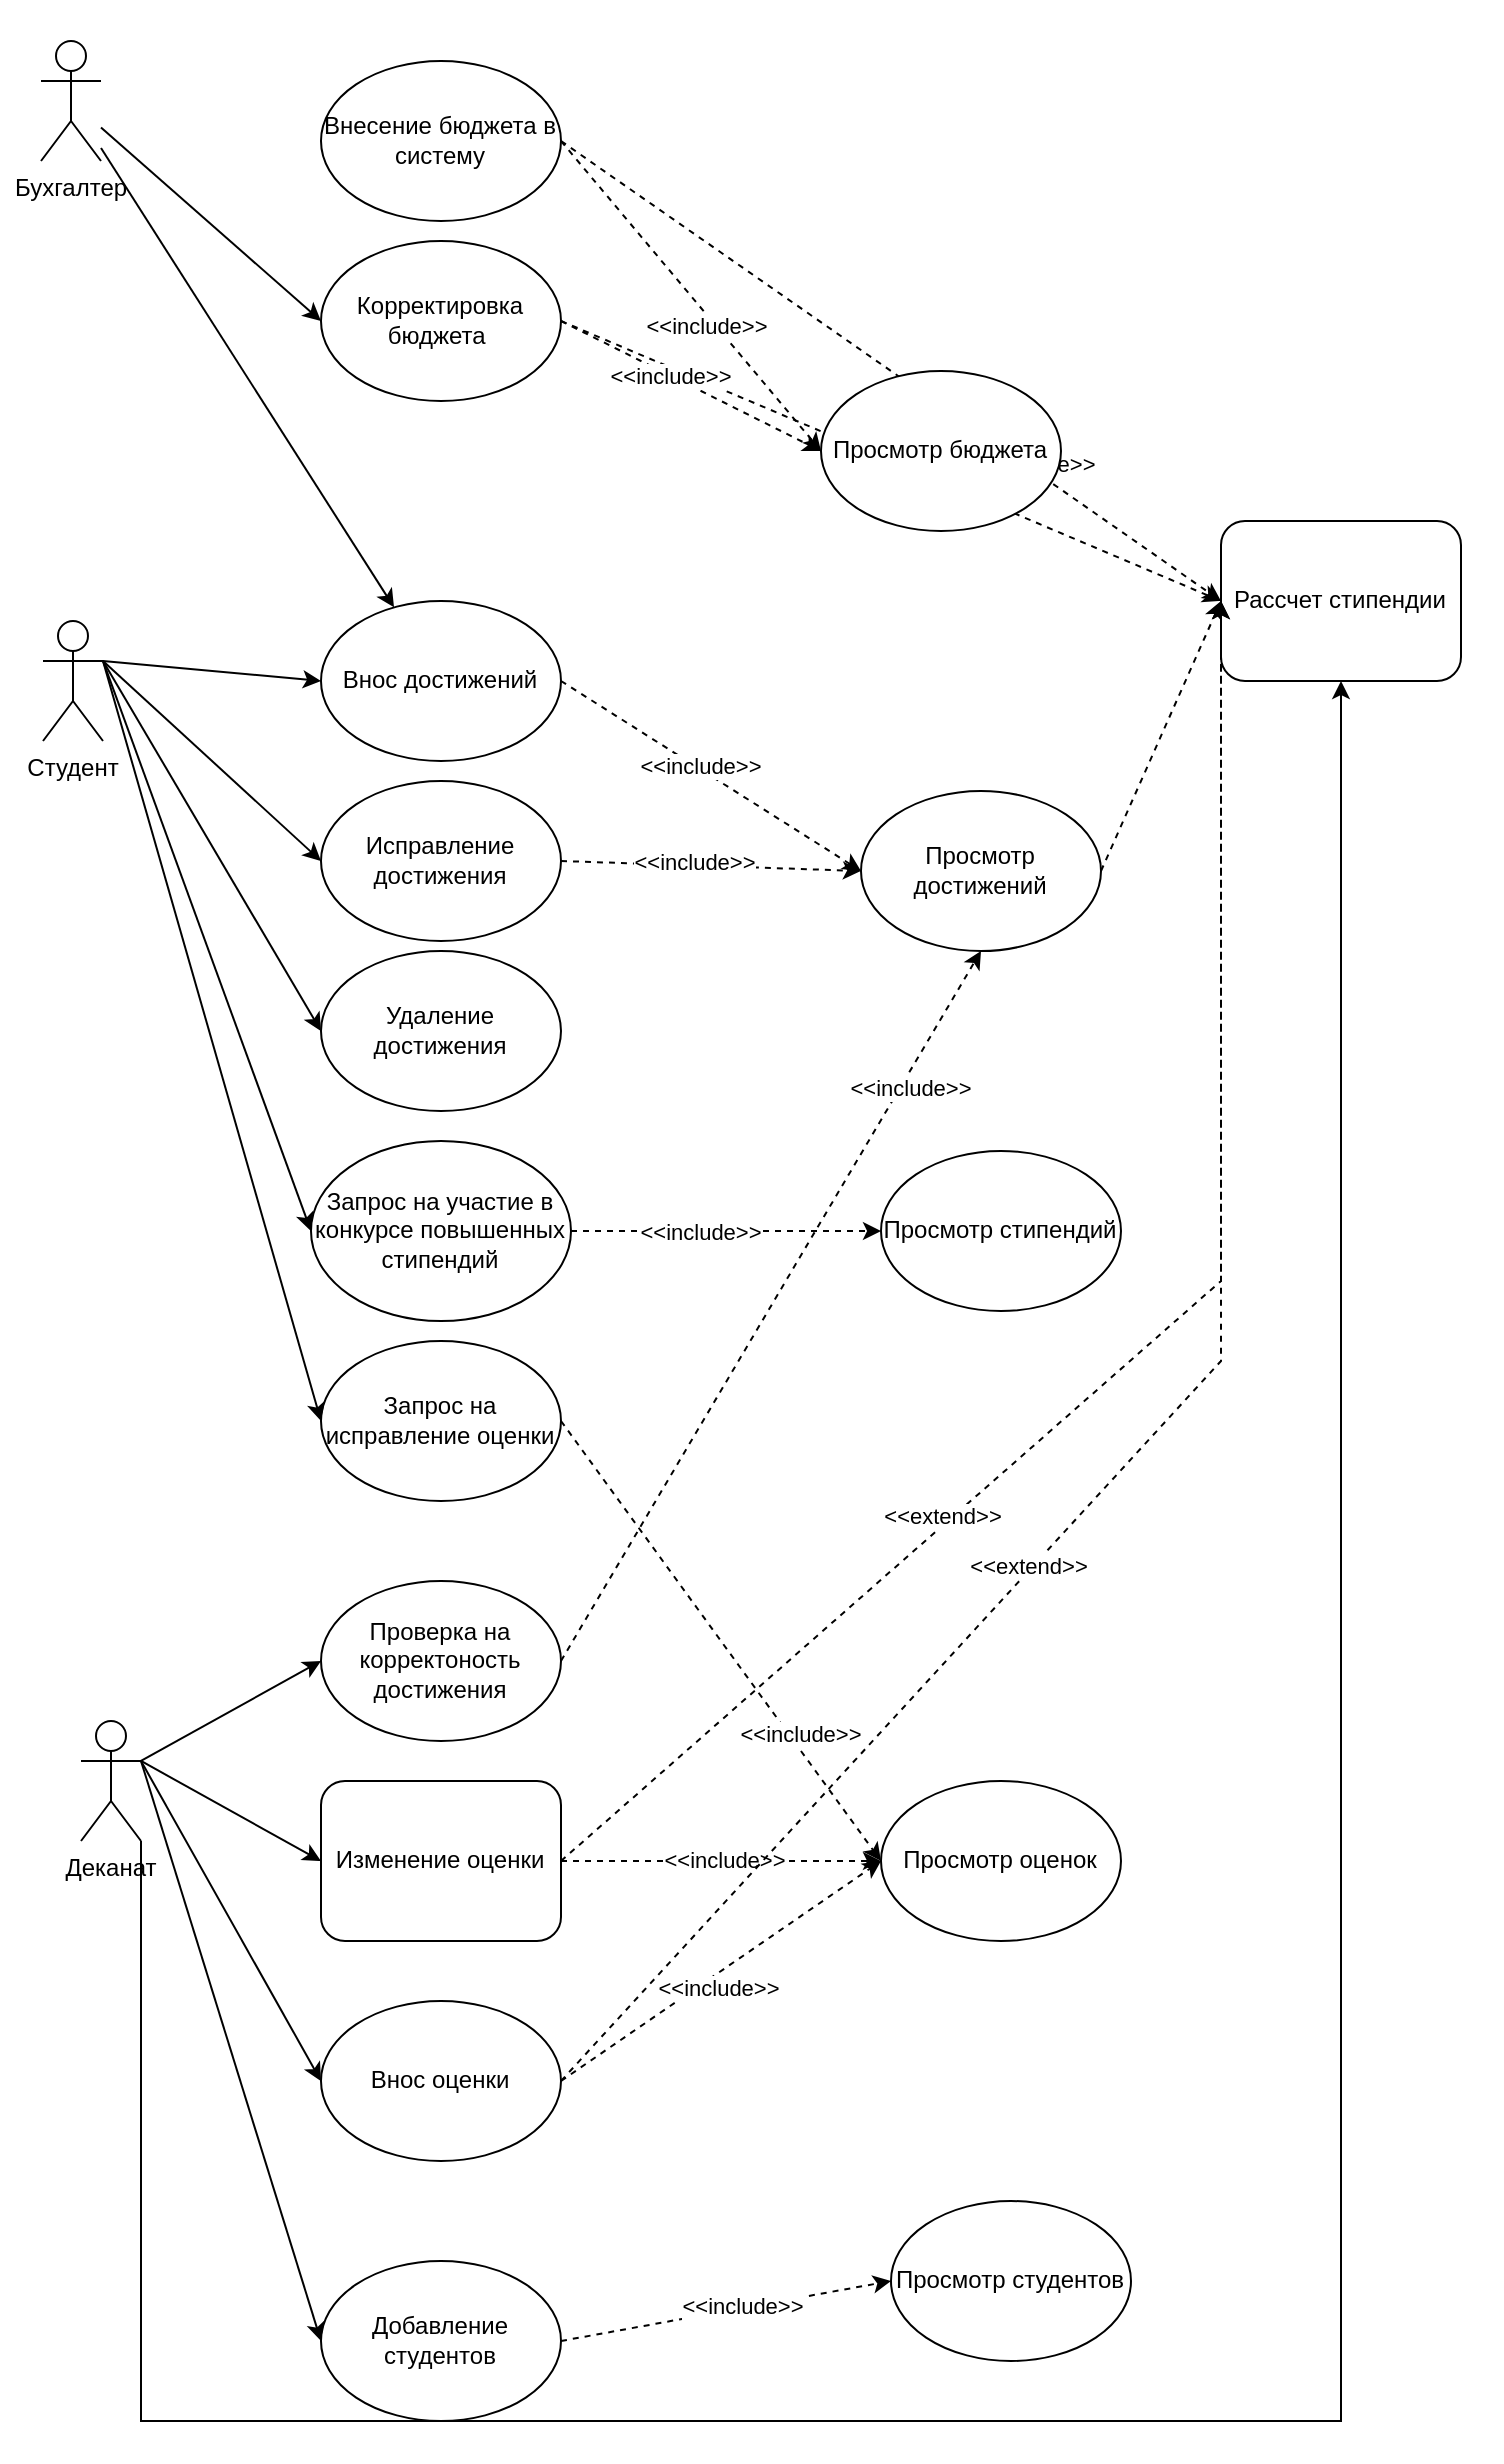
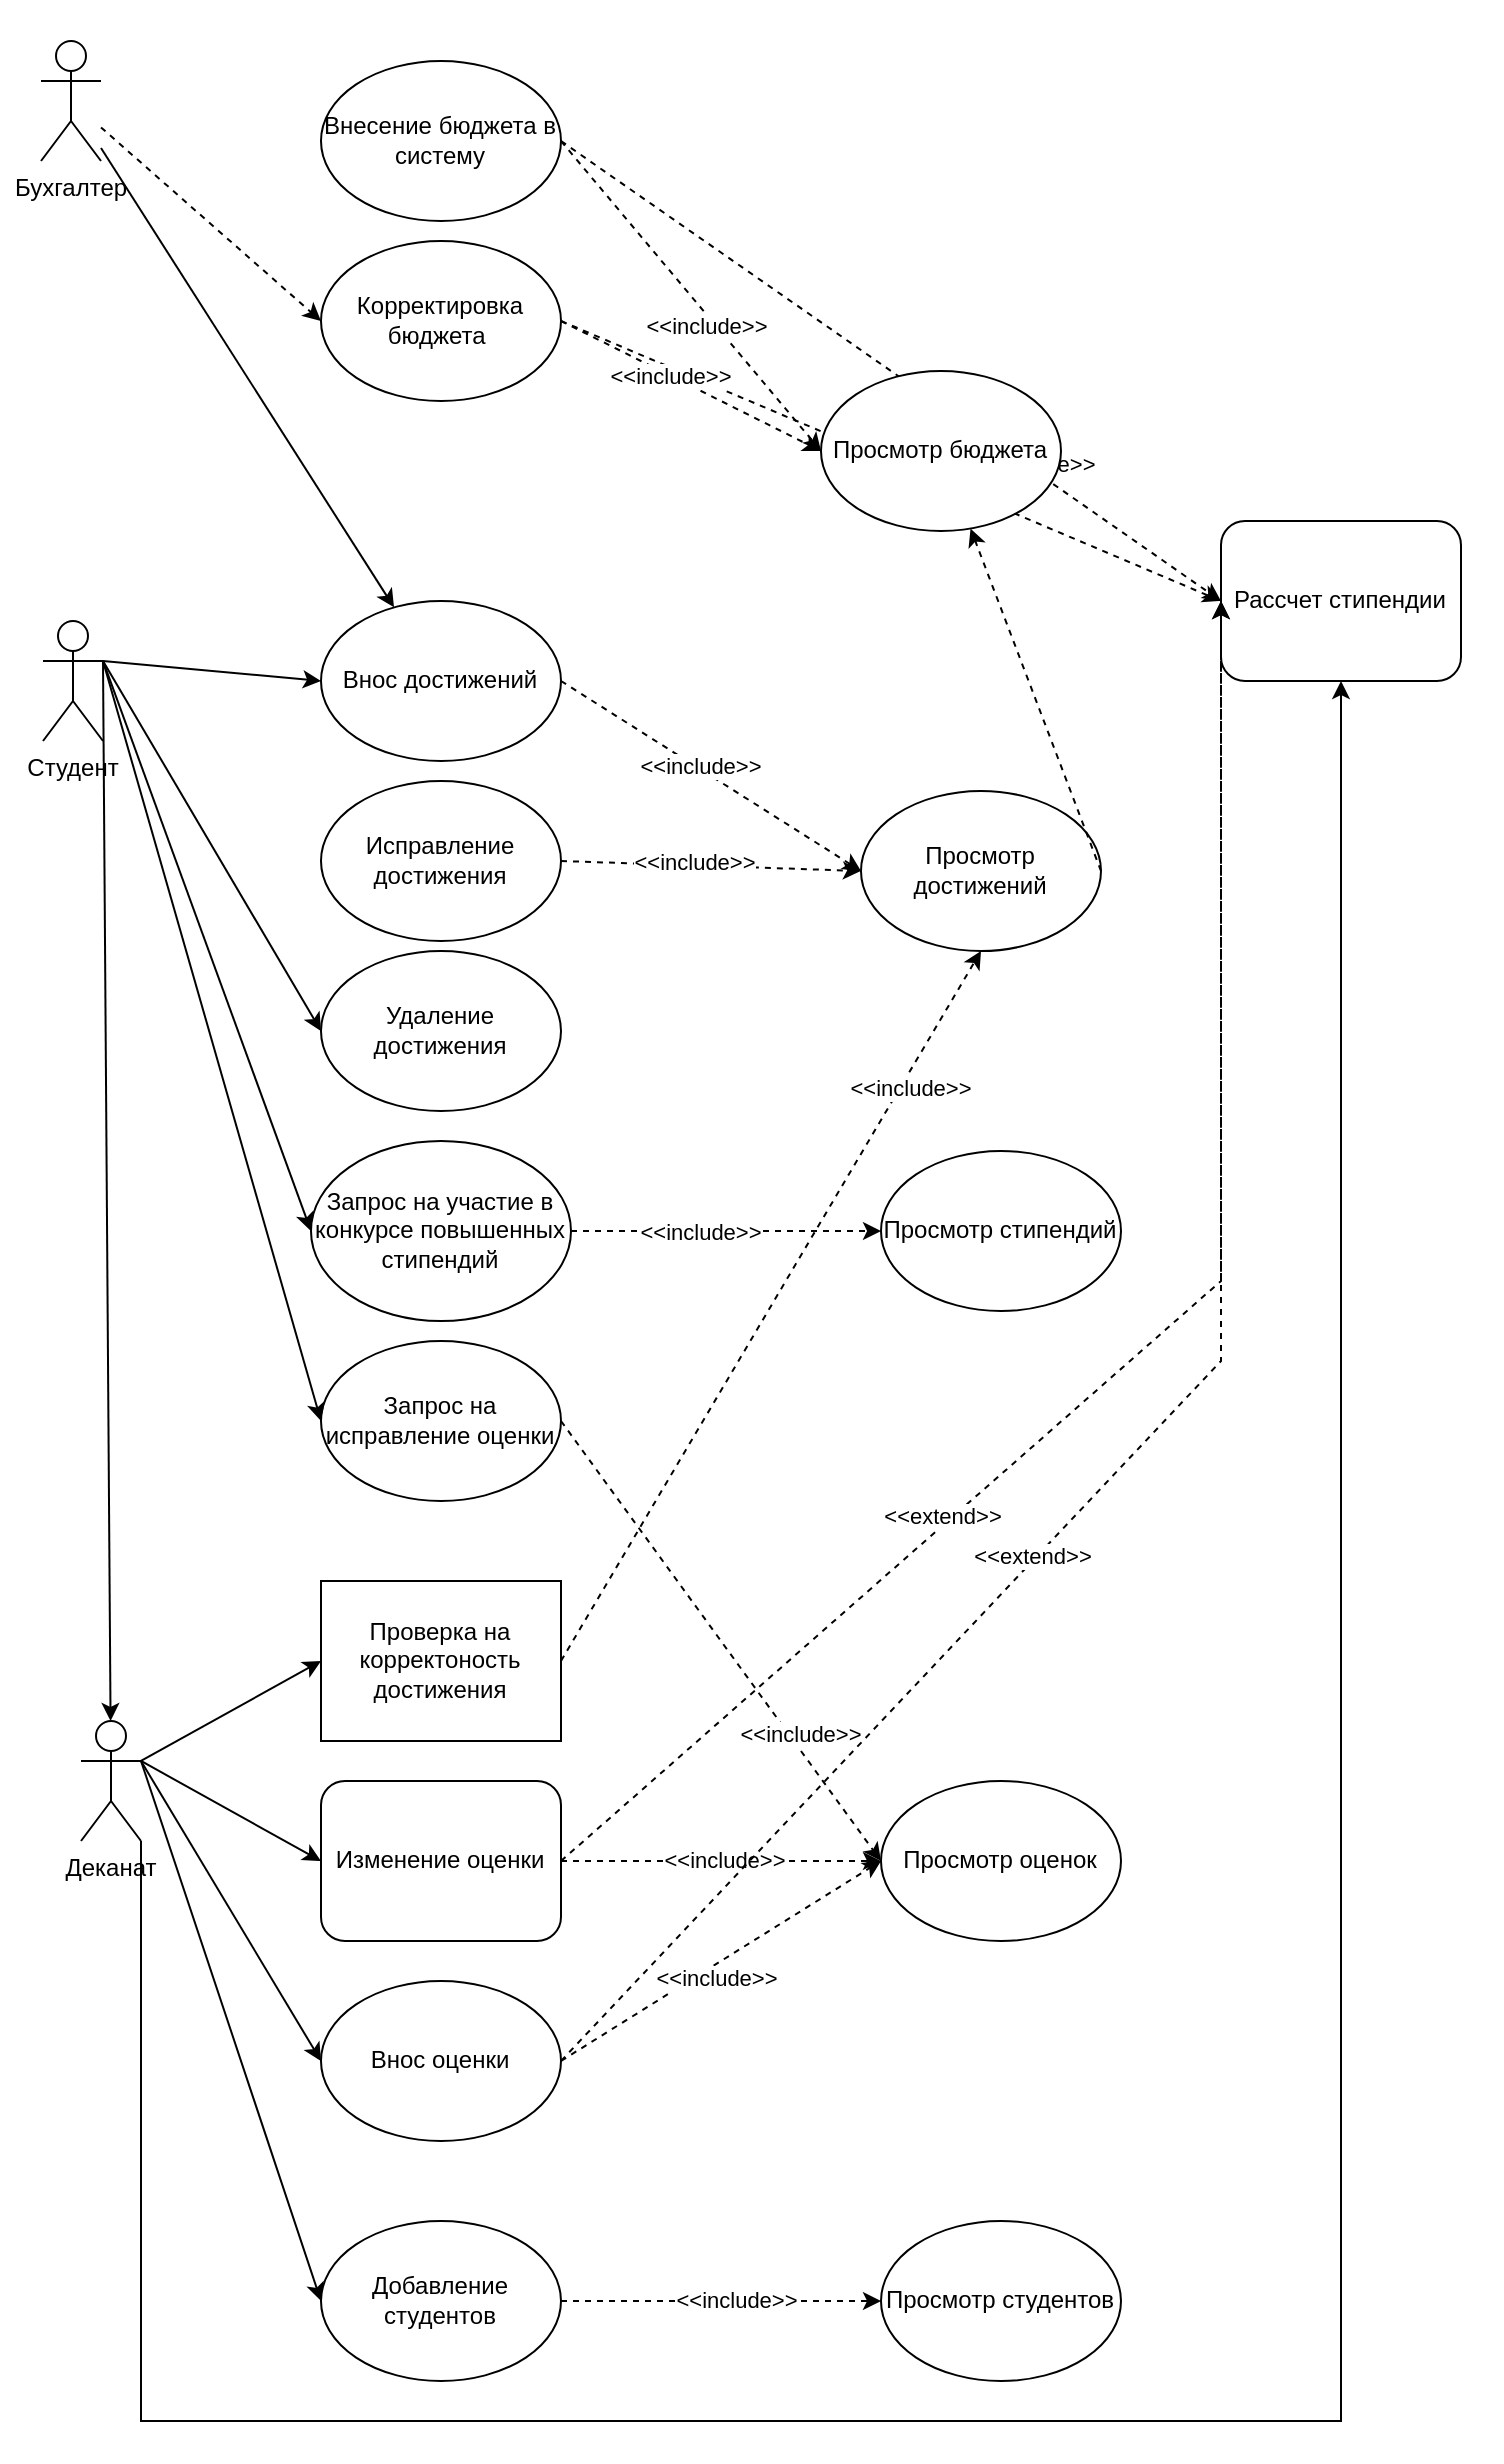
- <mxCell id="7" value="" style="endArrow=classic;html=1;rounded=0;entryX=0;entryY=0.5;entryDx=0;entryDy=0;" edge="1" parent="1" source="2" target="6"><mxGeometry width="50" height="50" relative="1" as="geometry"><mxPoint x="120" y="210" as="sourcePoint" /><mxPoint x="170" y="160" as="targetPoint" /></mxGeometry></mxCell>
+ <mxCell id="7" value="" style="endArrow=classic;html=1;rounded=0;entryX=0;entryY=0.5;entryDx=0;entryDy=0;dashed=1;" edge="1" parent="1" source="2" target="6"><mxGeometry width="50" height="50" relative="1" as="geometry"><mxPoint x="120" y="210" as="sourcePoint" /><mxPoint x="170" y="160" as="targetPoint" /></mxGeometry></mxCell>
- <mxCell id="53" value="" style="endArrow=classic;html=1;rounded=0;exitX=1;exitY=0.5;exitDx=0;exitDy=0;entryX=0;entryY=0.5;entryDx=0;entryDy=0;dashed=1;" edge="1" parent="1" source="10" target="9"><mxGeometry width="50" height="50" relative="1" as="geometry"><mxPoint x="600" y="490" as="sourcePoint" /><mxPoint x="650" y="440" as="targetPoint" /></mxGeometry></mxCell>
+ <mxCell id="53" value="" style="endArrow=classic;html=1;rounded=0;exitX=1;exitY=0.5;exitDx=0;exitDy=0;dashed=1;" edge="1" parent="1" source="10" target="48"><mxGeometry width="50" height="50" relative="1" as="geometry"><mxPoint x="600" y="490" as="sourcePoint" /><mxPoint x="650" y="440" as="targetPoint" /></mxGeometry></mxCell>
- <mxCell id="21" value="" style="endArrow=classic;html=1;rounded=0;exitX=1;exitY=0.333;exitDx=0;exitDy=0;exitPerimeter=0;entryX=0;entryY=0.5;entryDx=0;entryDy=0;" edge="1" parent="1" source="3" target="13"><mxGeometry width="50" height="50" relative="1" as="geometry"><mxPoint x="60" y="550" as="sourcePoint" /><mxPoint x="110" y="500" as="targetPoint" /></mxGeometry></mxCell>
+ <mxCell id="21" value="" style="endArrow=classic;html=1;rounded=0;exitX=1;exitY=0.333;exitDx=0;exitDy=0;exitPerimeter=0;" edge="1" parent="1" source="3" target="4"><mxGeometry width="50" height="50" relative="1" as="geometry"><mxPoint x="60" y="550" as="sourcePoint" /><mxPoint x="110" y="500" as="targetPoint" /></mxGeometry></mxCell>
- <mxCell id="15" value="Проверка на корректоность достижения" style="ellipse;whiteSpace=wrap;html=1;" vertex="1" parent="1"><mxGeometry x="160" y="790" width="120" height="80" as="geometry" /></mxCell>
+ <mxCell id="15" value="Проверка на корректоность достижения" style="whiteSpace=wrap;html=1;rounded=0;" vertex="1" parent="1"><mxGeometry x="160" y="790" width="120" height="80" as="geometry" /></mxCell>
- <mxCell id="17" value="Внос оценки" style="ellipse;whiteSpace=wrap;html=1;" vertex="1" parent="1"><mxGeometry x="160" y="1000" width="120" height="80" as="geometry" /></mxCell>
+ <mxCell id="17" value="Внос оценки" style="ellipse;whiteSpace=wrap;html=1;" vertex="1" parent="1"><mxGeometry x="160" y="990" width="120" height="80" as="geometry" /></mxCell>
- <mxCell id="32" value="Просмотр студентов" style="ellipse;whiteSpace=wrap;html=1;" vertex="1" parent="1"><mxGeometry x="445" y="1100" width="120" height="80" as="geometry" /></mxCell>
+ <mxCell id="32" value="Просмотр студентов" style="ellipse;whiteSpace=wrap;html=1;" vertex="1" parent="1"><mxGeometry x="440" y="1110" width="120" height="80" as="geometry" /></mxCell>
- <mxCell id="27" value="Добавление студентов" style="ellipse;whiteSpace=wrap;html=1;" vertex="1" parent="1"><mxGeometry x="160" y="1130" width="120" height="80" as="geometry" /></mxCell>
+ <mxCell id="27" value="Добавление студентов" style="ellipse;whiteSpace=wrap;html=1;" vertex="1" parent="1"><mxGeometry x="160" y="1110" width="120" height="80" as="geometry" /></mxCell>
